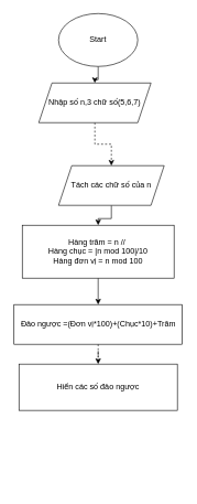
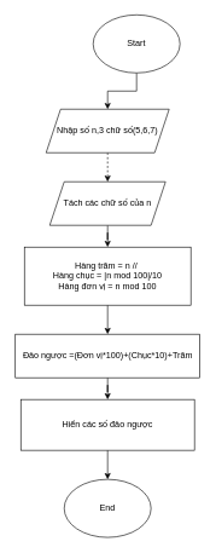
- <mxCell id="3" value="Start" style="ellipse;whiteSpace=wrap;html=1;" vertex="1" parent="1"><mxGeometry x="88" width="120" height="80" as="geometry" y="20" /></mxCell>
+ <mxCell id="3" value="Start" style="ellipse;whiteSpace=wrap;html=1;" vertex="1" parent="1"><mxGeometry x="128" y="20" width="120" height="80" as="geometry" /></mxCell>
- <mxCell id="5" value="Nhập số n,3 chữ số(5,6,7)" style="shape=parallelogram;perimeter=parallelogramPerimeter;whiteSpace=wrap;html=1;fixedSize=1;" vertex="1" parent="1"><mxGeometry x="58" y="125" width="170" height="60" as="geometry" /></mxCell>
+ <mxCell id="5" value="Nhập số n,3 chữ số(5,6,7)" style="shape=parallelogram;perimeter=parallelogramPerimeter;whiteSpace=wrap;html=1;fixedSize=1;" vertex="1" parent="1"><mxGeometry x="63" y="150" width="170" height="60" as="geometry" /></mxCell>
- <mxCell id="7" value="Tách các chữ số của n" style="shape=parallelogram;perimeter=parallelogramPerimeter;whiteSpace=wrap;html=1;fixedSize=1;" vertex="1" parent="1"><mxGeometry x="88" y="250" width="160" height="60" as="geometry" /></mxCell>
+ <mxCell id="7" value="Tách các chữ số của n" style="shape=parallelogram;perimeter=parallelogramPerimeter;whiteSpace=wrap;html=1;fixedSize=1;" vertex="1" parent="1"><mxGeometry x="68" y="250" width="160" height="60" as="geometry" /></mxCell>
- <mxCell id="10" value="" style="edgeStyle=orthogonalEdgeStyle;rounded=0;orthogonalLoop=1;jettySize=auto;html=1;dashed=1;" edge="1" parent="1" source="11" target="13"><mxGeometry relative="1" as="geometry" /></mxCell>
+ <mxCell id="10" value="" style="edgeStyle=orthogonalEdgeStyle;rounded=0;orthogonalLoop=1;jettySize=auto;html=1;" edge="1" parent="1" source="11" target="13"><mxGeometry relative="1" as="geometry" /></mxCell>
+ <mxCell id="12" value="" style="edgeStyle=orthogonalEdgeStyle;rounded=0;orthogonalLoop=1;jettySize=auto;html=1;" edge="1" parent="1" source="13" target="14"><mxGeometry relative="1" as="geometry" /></mxCell>
+ <mxCell id="14" value="End" style="ellipse;whiteSpace=wrap;html=1;" vertex="1" parent="1"><mxGeometry x="88" y="660" width="120" height="80" as="geometry" /></mxCell>
